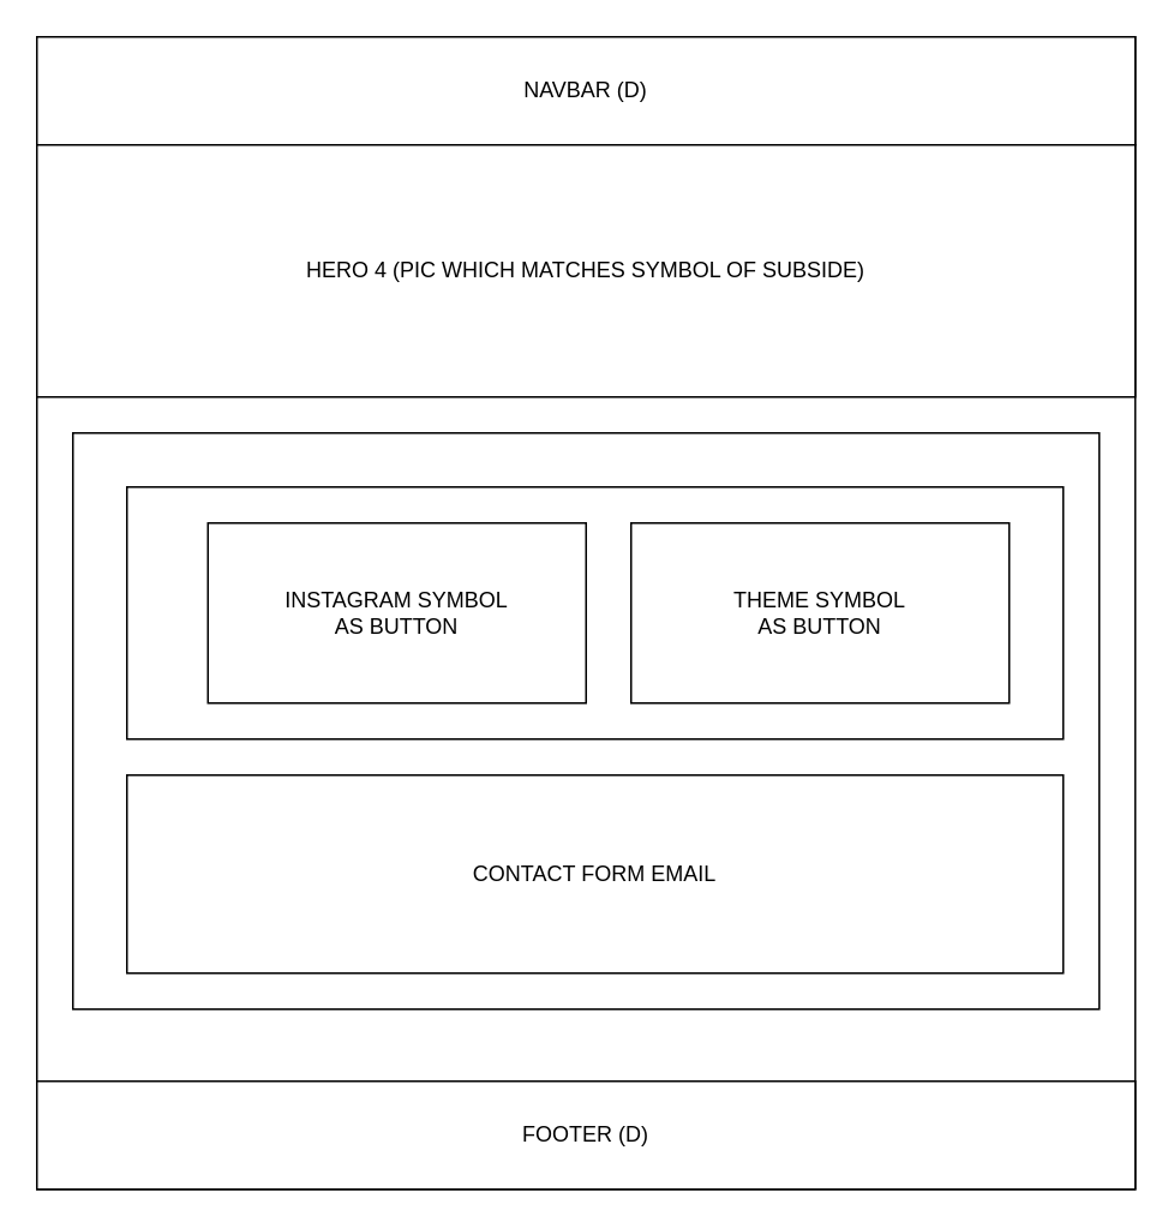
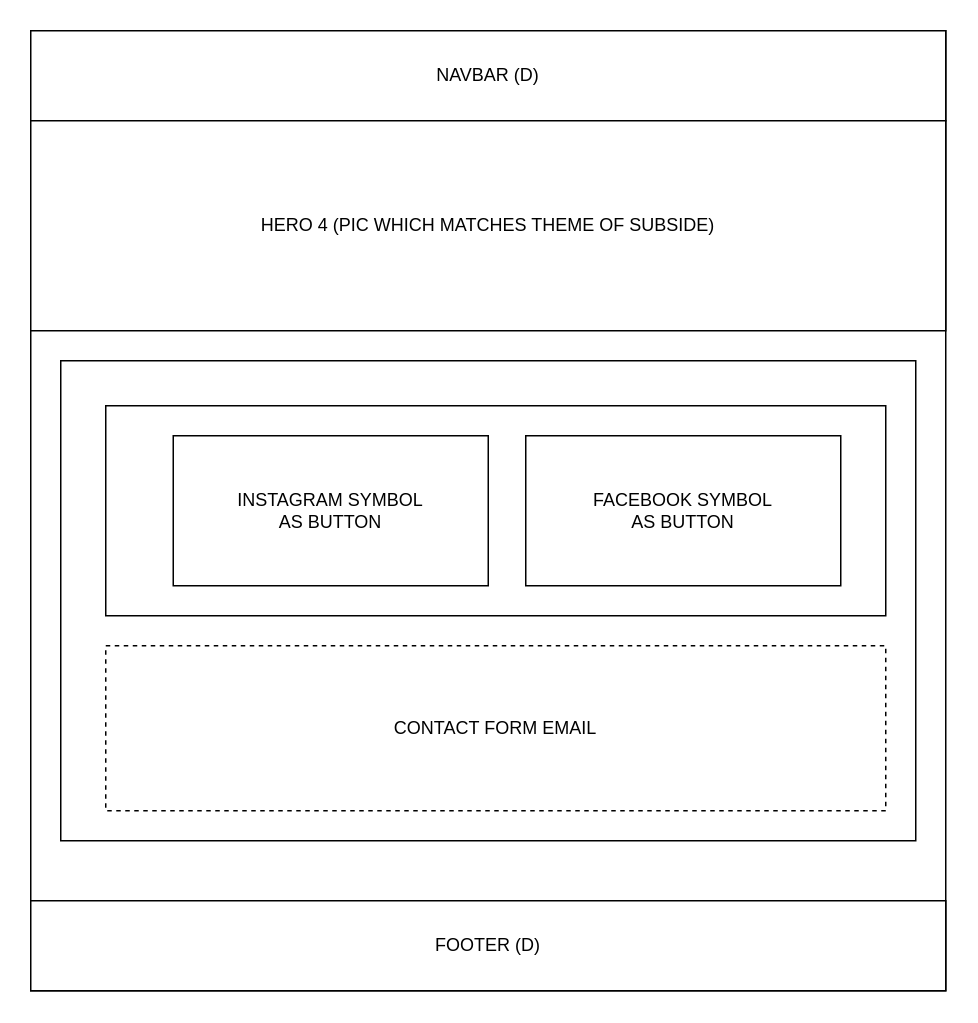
- <mxCell id="4" value="HERO 4 (PIC WHICH MATCHES SYMBOL OF SUBSIDE)" style="rounded=0;whiteSpace=wrap;html=1;" vertex="1" parent="1"><mxGeometry x="20" y="80" width="610" height="140" as="geometry" /></mxCell>
+ <mxCell id="4" value="HERO 4 (PIC WHICH MATCHES THEME OF SUBSIDE)" style="rounded=0;whiteSpace=wrap;html=1;" vertex="1" parent="1"><mxGeometry x="20" y="80" width="610" height="140" as="geometry" /></mxCell>
- <mxCell id="10" value="THEME SYMBOL&lt;br&gt;AS BUTTON" style="rounded=0;whiteSpace=wrap;html=1;" vertex="1" parent="1"><mxGeometry x="350" y="290" width="210" height="100" as="geometry" /></mxCell>
+ <mxCell id="10" value="FACEBOOK SYMBOL&lt;br&gt;AS BUTTON" style="rounded=0;whiteSpace=wrap;html=1;" vertex="1" parent="1"><mxGeometry x="350" y="290" width="210" height="100" as="geometry" /></mxCell>
- <mxCell id="8" value="CONTACT FORM EMAIL" style="rounded=0;whiteSpace=wrap;html=1;" vertex="1" parent="1"><mxGeometry x="70" y="430" width="520" height="110" as="geometry" /></mxCell>
+ <mxCell id="8" value="CONTACT FORM EMAIL" style="rounded=0;whiteSpace=wrap;html=1;dashed=1;" vertex="1" parent="1"><mxGeometry x="70" y="430" width="520" height="110" as="geometry" /></mxCell>
